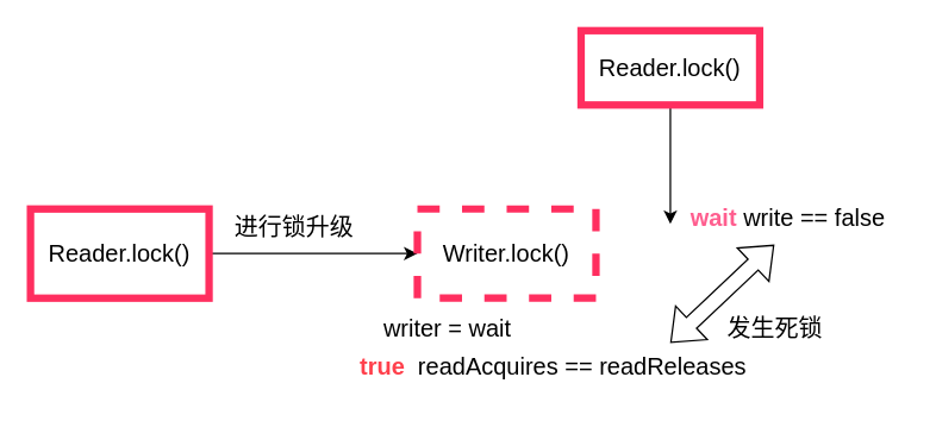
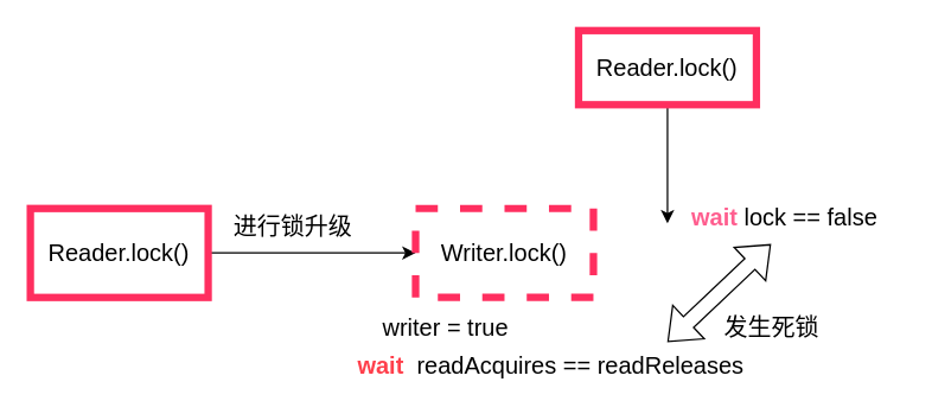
- <mxCell id="9" value="&lt;font color=&quot;#ff5e8f&quot;&gt;&lt;b&gt;wait&lt;/b&gt; &lt;/font&gt;write == false&amp;nbsp;" style="text;html=1;align=center;verticalAlign=middle;resizable=0;points=[];autosize=1;strokeColor=none;fillColor=none;fontSize=16;" vertex="1" parent="1"><mxGeometry x="454" y="130" width="153" height="31" as="geometry" /></mxCell>
+ <mxCell id="9" value="&lt;font color=&quot;#ff5e8f&quot;&gt;&lt;b&gt;wait&lt;/b&gt; &lt;/font&gt;lock == false&amp;nbsp;" style="text;html=1;align=center;verticalAlign=middle;resizable=0;points=[];autosize=1;strokeColor=none;fillColor=none;fontSize=16;" vertex="1" parent="1"><mxGeometry x="454" y="130" width="153" height="31" as="geometry" /></mxCell>
- <mxCell id="7" value="writer = wait" style="text;html=1;align=center;verticalAlign=middle;resizable=0;points=[];autosize=1;strokeColor=none;fillColor=none;fontSize=16;" vertex="1" parent="1"><mxGeometry x="245" y="205" width="110" height="30" as="geometry" /></mxCell>
+ <mxCell id="7" value="writer = true" style="text;html=1;align=center;verticalAlign=middle;resizable=0;points=[];autosize=1;strokeColor=none;fillColor=none;fontSize=16;" vertex="1" parent="1"><mxGeometry x="245" y="205" width="110" height="30" as="geometry" /></mxCell>
- <mxCell id="8" value="&lt;font color=&quot;#ff404c&quot;&gt;&lt;b&gt;true&amp;nbsp;&lt;/b&gt; &lt;/font&gt;readAcquires == readReleases" style="text;html=1;align=center;verticalAlign=middle;resizable=0;points=[];autosize=1;strokeColor=none;fillColor=none;fontSize=16;" vertex="1" parent="1"><mxGeometry x="231" y="230" width="279" height="31" as="geometry" /></mxCell>
+ <mxCell id="8" value="&lt;font color=&quot;#ff404c&quot;&gt;&lt;b&gt;wait&amp;nbsp;&lt;/b&gt; &lt;/font&gt;readAcquires == readReleases" style="text;html=1;align=center;verticalAlign=middle;resizable=0;points=[];autosize=1;strokeColor=none;fillColor=none;fontSize=16;" vertex="1" parent="1"><mxGeometry x="231" y="230" width="279" height="31" as="geometry" /></mxCell>
